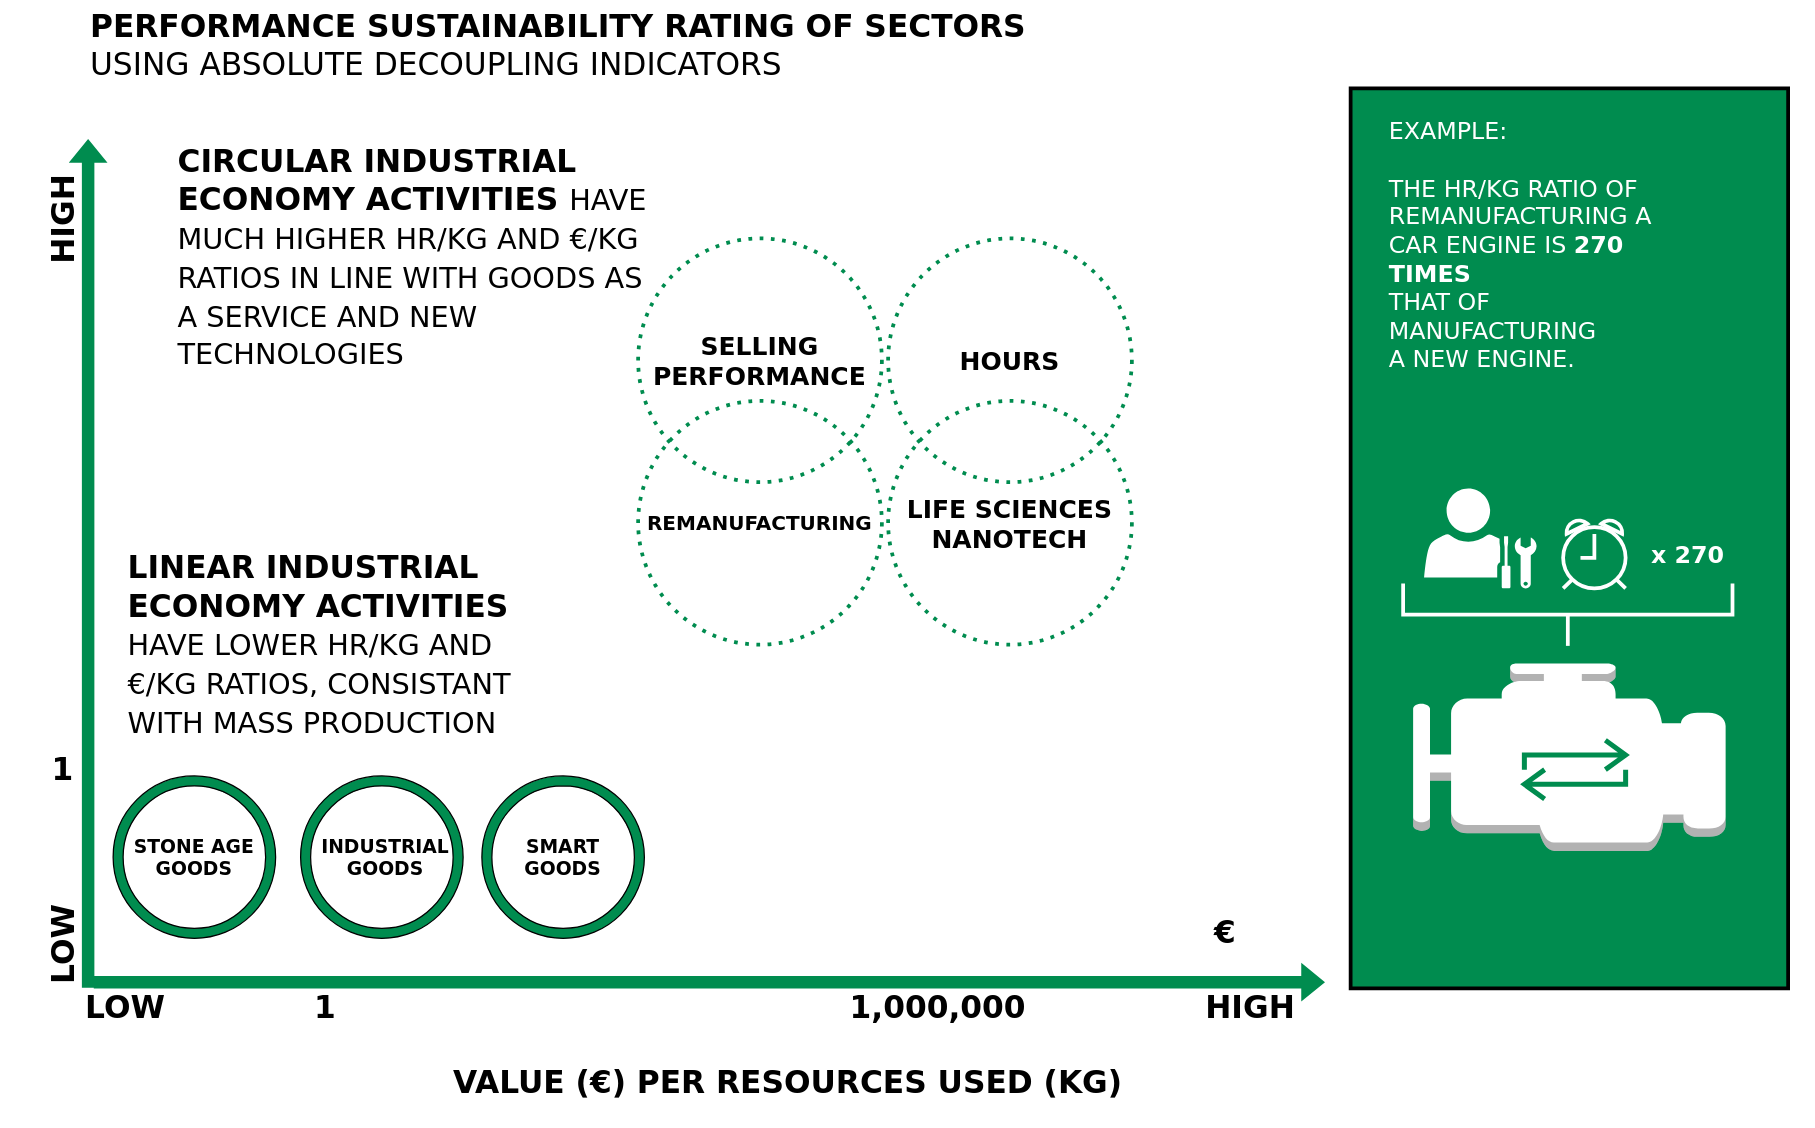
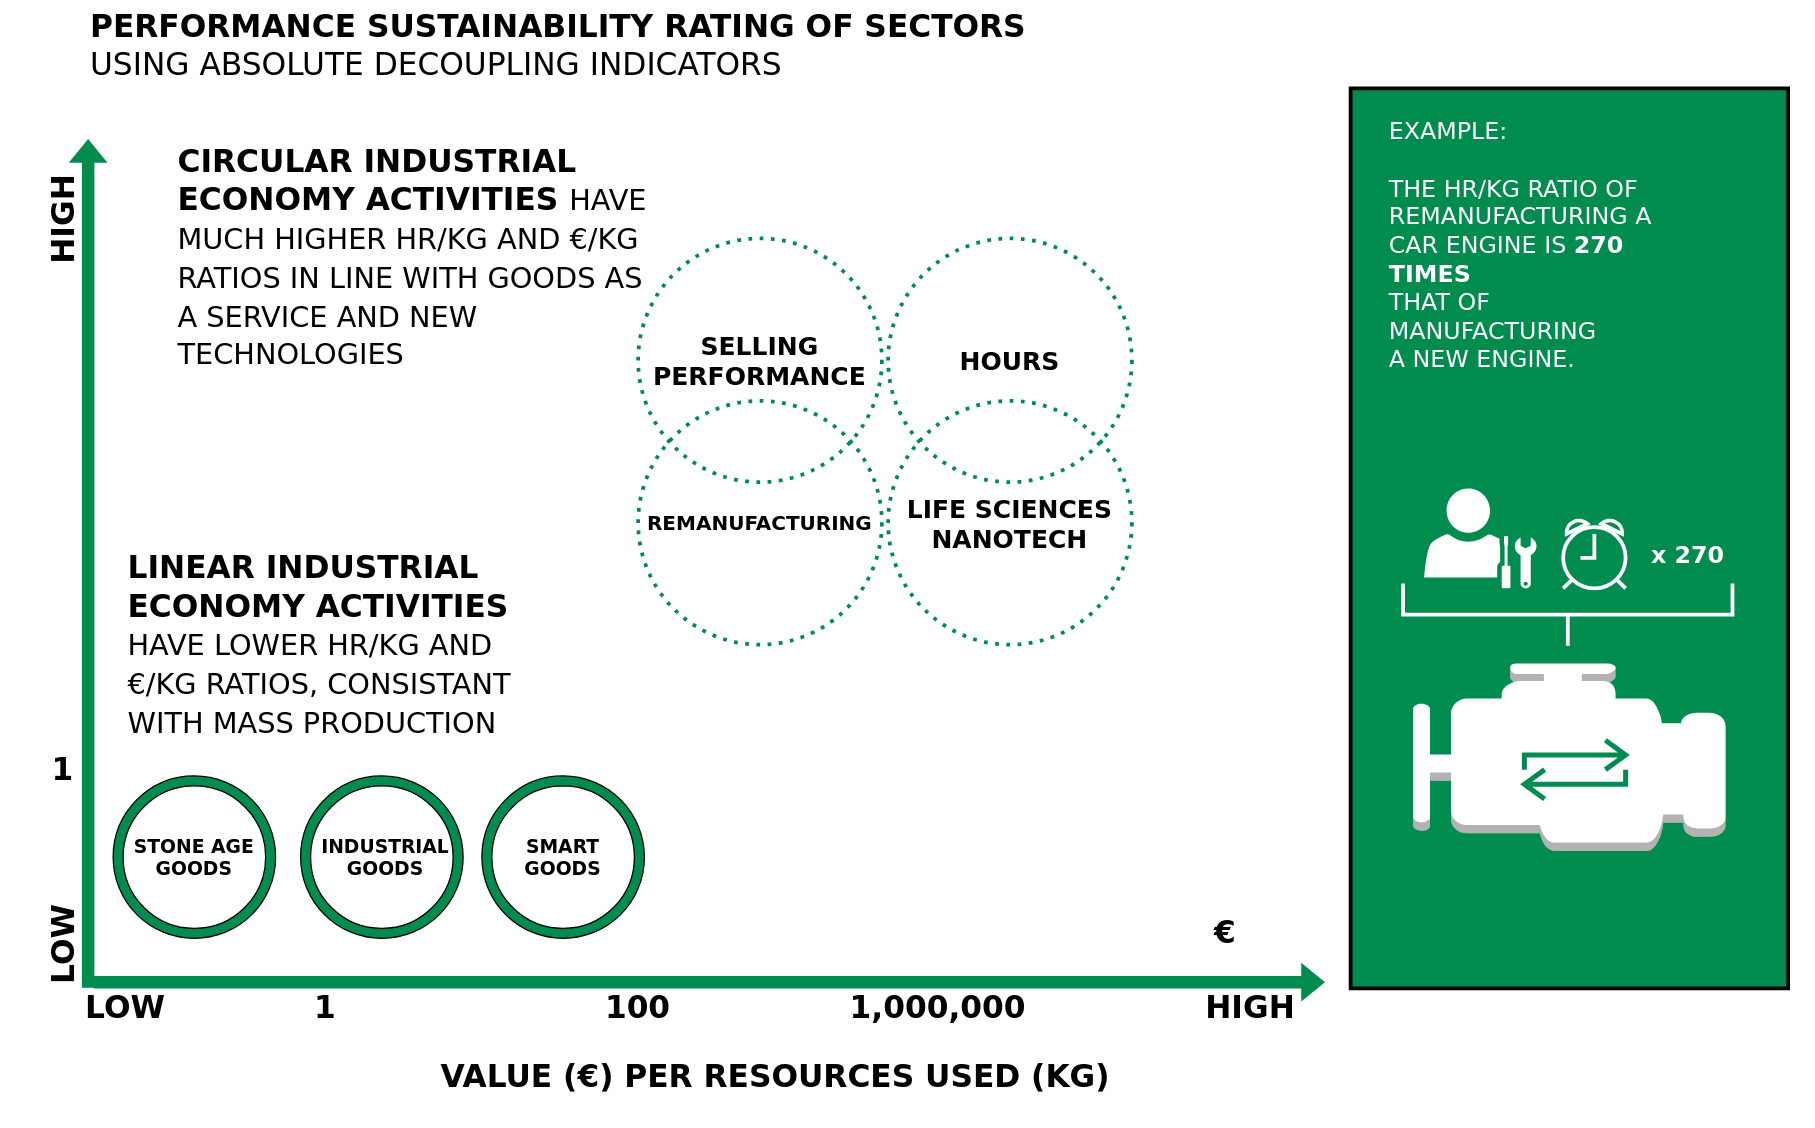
+ <mxCell id="9" value="&lt;b&gt;100&lt;/b&gt;" style="text;html=1;strokeColor=none;fillColor=none;align=center;verticalAlign=middle;whiteSpace=wrap;rounded=0;fontFamily=Dejavu Sans;fontSize=25;" vertex="1" parent="1"><mxGeometry x="480" y="790" width="60" height="30" as="geometry" /></mxCell>
- <mxCell id="38" value="&lt;font face=&quot;Dejavu Sans&quot;&gt;&lt;b&gt;VALUE (€) PER RESOURCES USED (KG)&lt;/b&gt;&lt;/font&gt;" style="text;html=1;strokeColor=none;fillColor=none;align=center;verticalAlign=middle;whiteSpace=wrap;rounded=0;fontSize=25;" vertex="1" parent="1"><mxGeometry x="90" y="850" width="1080" height="30" as="geometry" /></mxCell>
+ <mxCell id="38" value="&lt;font face=&quot;Dejavu Sans&quot;&gt;&lt;b&gt;VALUE (€) PER RESOURCES USED (KG)&lt;/b&gt;&lt;/font&gt;" style="text;html=1;strokeColor=none;fillColor=none;align=center;verticalAlign=middle;whiteSpace=wrap;rounded=0;fontSize=25;" vertex="1" parent="1"><mxGeometry x="80" y="845" width="1080" height="30" as="geometry" /></mxCell>
